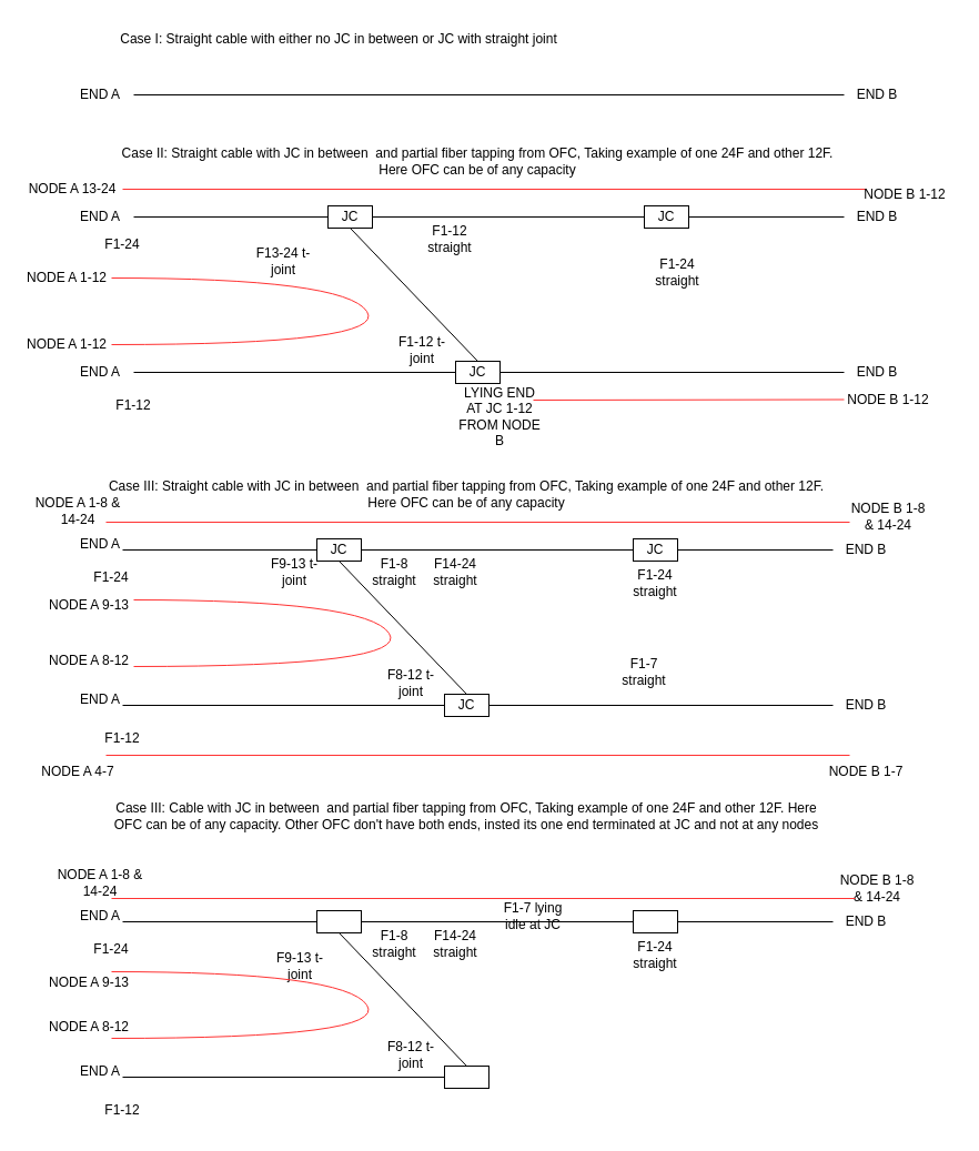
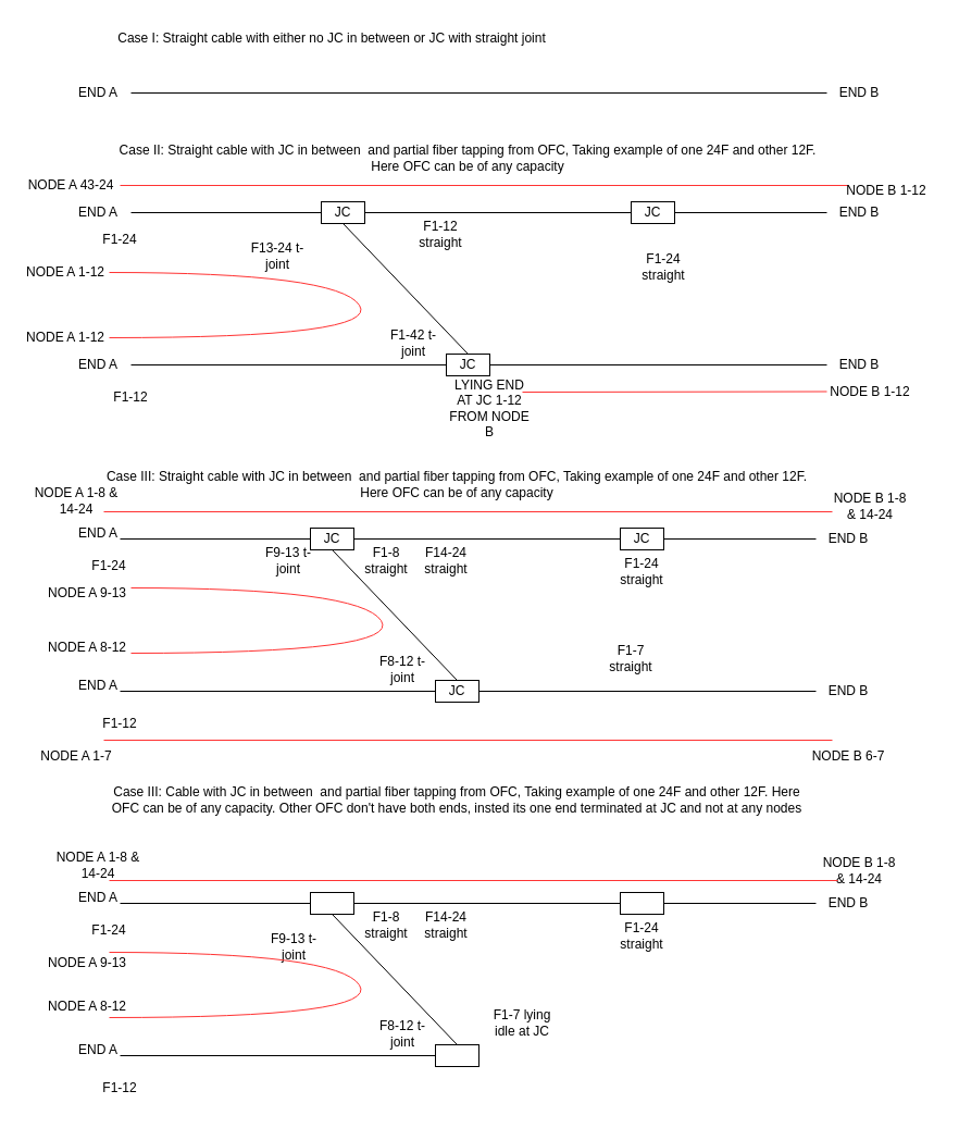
- <mxCell id="72" value="NODE A 13-24" style="text;html=1;align=center;verticalAlign=middle;whiteSpace=wrap;rounded=0;" vertex="1" parent="1"><mxGeometry y="155" width="90" height="30" as="geometry" x="20" /></mxCell>
+ <mxCell id="72" value="NODE A 43-24" style="text;html=1;align=center;verticalAlign=middle;whiteSpace=wrap;rounded=0;" vertex="1" parent="1"><mxGeometry y="155" width="90" height="30" as="geometry" x="20" /></mxCell>
- <mxCell id="24" value="F1-12 t-joint" style="text;html=1;align=center;verticalAlign=middle;whiteSpace=wrap;rounded=0;" vertex="1" parent="1"><mxGeometry x="350" y="300" width="60" height="30" as="geometry" /></mxCell>
+ <mxCell id="24" value="F1-42 t-joint" style="text;html=1;align=center;verticalAlign=middle;whiteSpace=wrap;rounded=0;" vertex="1" parent="1"><mxGeometry x="350" y="300" width="60" height="30" as="geometry" /></mxCell>
- <mxCell id="81" value="NODE A 4-7" style="text;html=1;align=center;verticalAlign=middle;whiteSpace=wrap;rounded=0;" vertex="1" parent="1"><mxGeometry x="30" y="680" width="80" height="30" as="geometry" /></mxCell>
+ <mxCell id="81" value="NODE A 1-7" style="text;html=1;align=center;verticalAlign=middle;whiteSpace=wrap;rounded=0;" vertex="1" parent="1"><mxGeometry x="30" y="680" width="80" height="30" as="geometry" /></mxCell>
- <mxCell id="82" value="NODE B 1-7" style="text;html=1;align=center;verticalAlign=middle;whiteSpace=wrap;rounded=0;" vertex="1" parent="1"><mxGeometry x="740" y="680" width="80" height="30" as="geometry" /></mxCell>
+ <mxCell id="82" value="NODE B 6-7" style="text;html=1;align=center;verticalAlign=middle;whiteSpace=wrap;rounded=0;" vertex="1" parent="1"><mxGeometry x="740" y="680" width="80" height="30" as="geometry" /></mxCell>
- <mxCell id="64" value="F1-7 lying idle at JC" style="text;html=1;align=center;verticalAlign=middle;whiteSpace=wrap;rounded=0;" vertex="1" parent="1"><mxGeometry x="450" y="810" width="60" height="30" as="geometry" /></mxCell>
+ <mxCell id="64" value="F1-7 lying idle at JC" style="text;html=1;align=center;verticalAlign=middle;whiteSpace=wrap;rounded=0;" vertex="1" parent="1"><mxGeometry x="450" y="925" width="60" height="30" as="geometry" /></mxCell>
